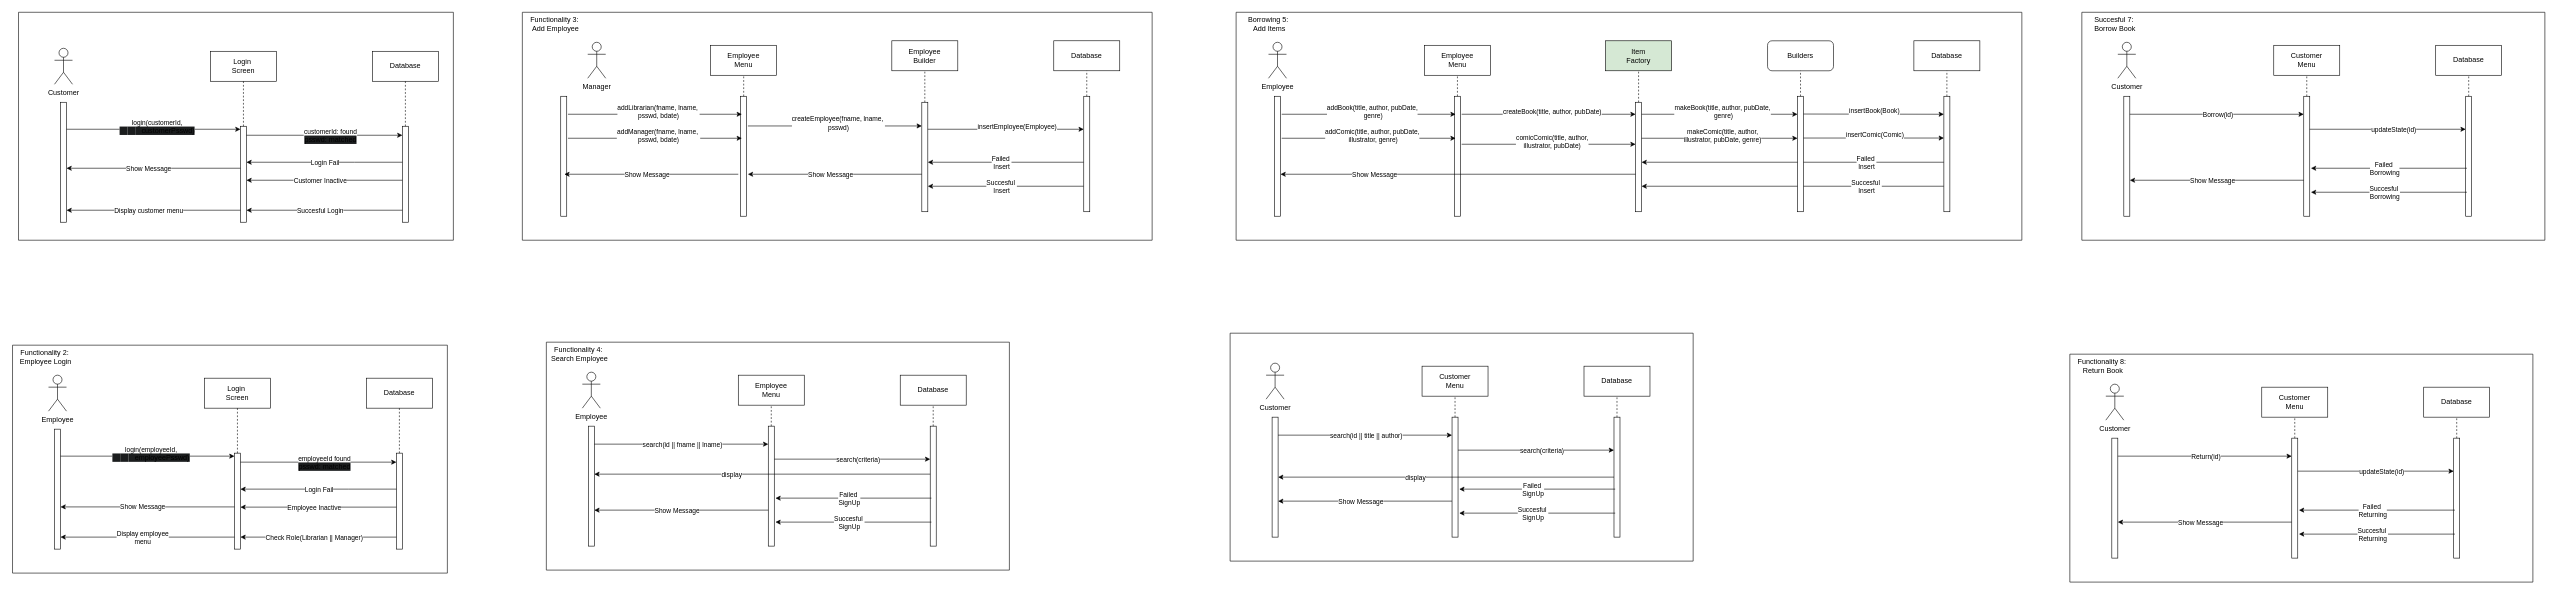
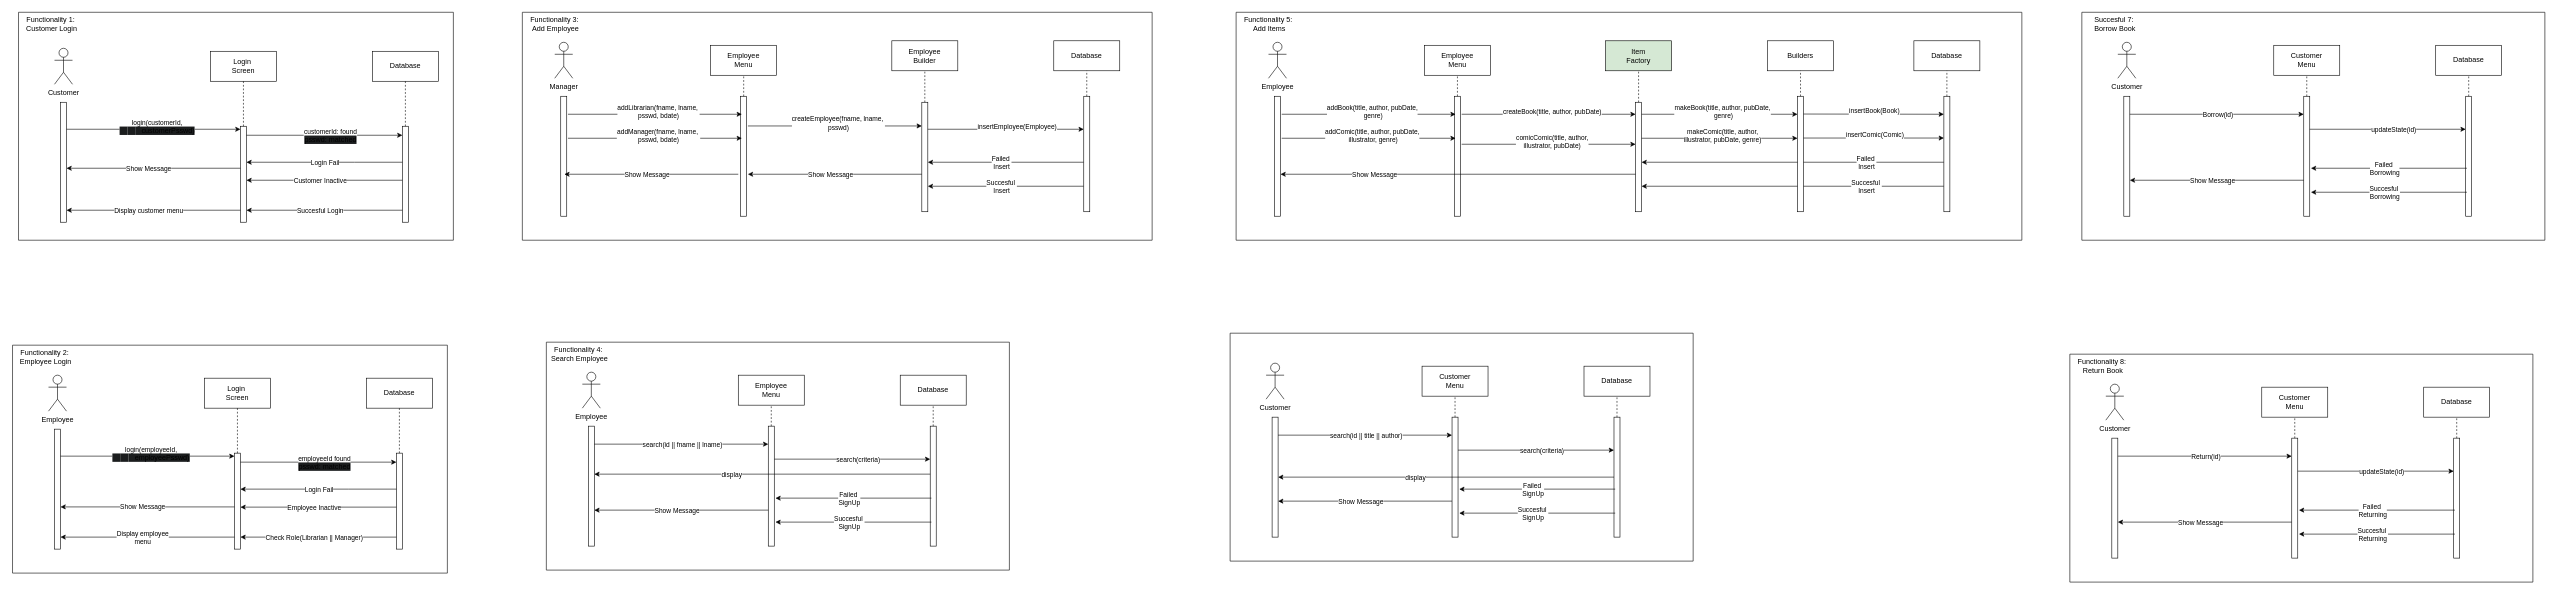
+ <mxCell id="19" value="Functionality 1:&amp;nbsp;&lt;br&gt;Customer Login" style="text;html=1;align=center;verticalAlign=middle;resizable=0;points=[];autosize=1;strokeColor=none;fillColor=none;" vertex="1" parent="18"><mxGeometry width="110" height="40" as="geometry" /></mxCell>
- <mxCell id="104" value="Borrowing 5:&amp;nbsp;&lt;br&gt;Add Items" style="text;html=1;align=center;verticalAlign=middle;resizable=0;points=[];autosize=1;strokeColor=none;fillColor=none;" vertex="1" parent="103"><mxGeometry width="110" height="40" as="geometry" /></mxCell>
+ <mxCell id="104" value="Functionality 5:&amp;nbsp;&lt;br&gt;Add Items" style="text;html=1;align=center;verticalAlign=middle;resizable=0;points=[];autosize=1;strokeColor=none;fillColor=none;" vertex="1" parent="103"><mxGeometry width="110" height="40" as="geometry" /></mxCell>
- <mxCell id="109" value="Builders" style="html=1;whiteSpace=wrap;rounded=1;" vertex="1" parent="103"><mxGeometry x="886" y="47.5" width="110" height="50" as="geometry" /></mxCell>
+ <mxCell id="109" value="Builders" style="html=1;whiteSpace=wrap;" vertex="1" parent="103"><mxGeometry x="886" y="47.5" width="110" height="50" as="geometry" /></mxCell>
- <mxCell id="50" value="Manager" style="shape=umlActor;verticalLabelPosition=bottom;verticalAlign=top;html=1;" vertex="1" parent="1"><mxGeometry x="979" y="70" width="30" height="60" as="geometry" /></mxCell>
+ <mxCell id="50" value="Manager" style="shape=umlActor;verticalLabelPosition=bottom;verticalAlign=top;html=1;" vertex="1" parent="1"><mxGeometry x="924" y="70" width="30" height="60" as="geometry" /></mxCell>
